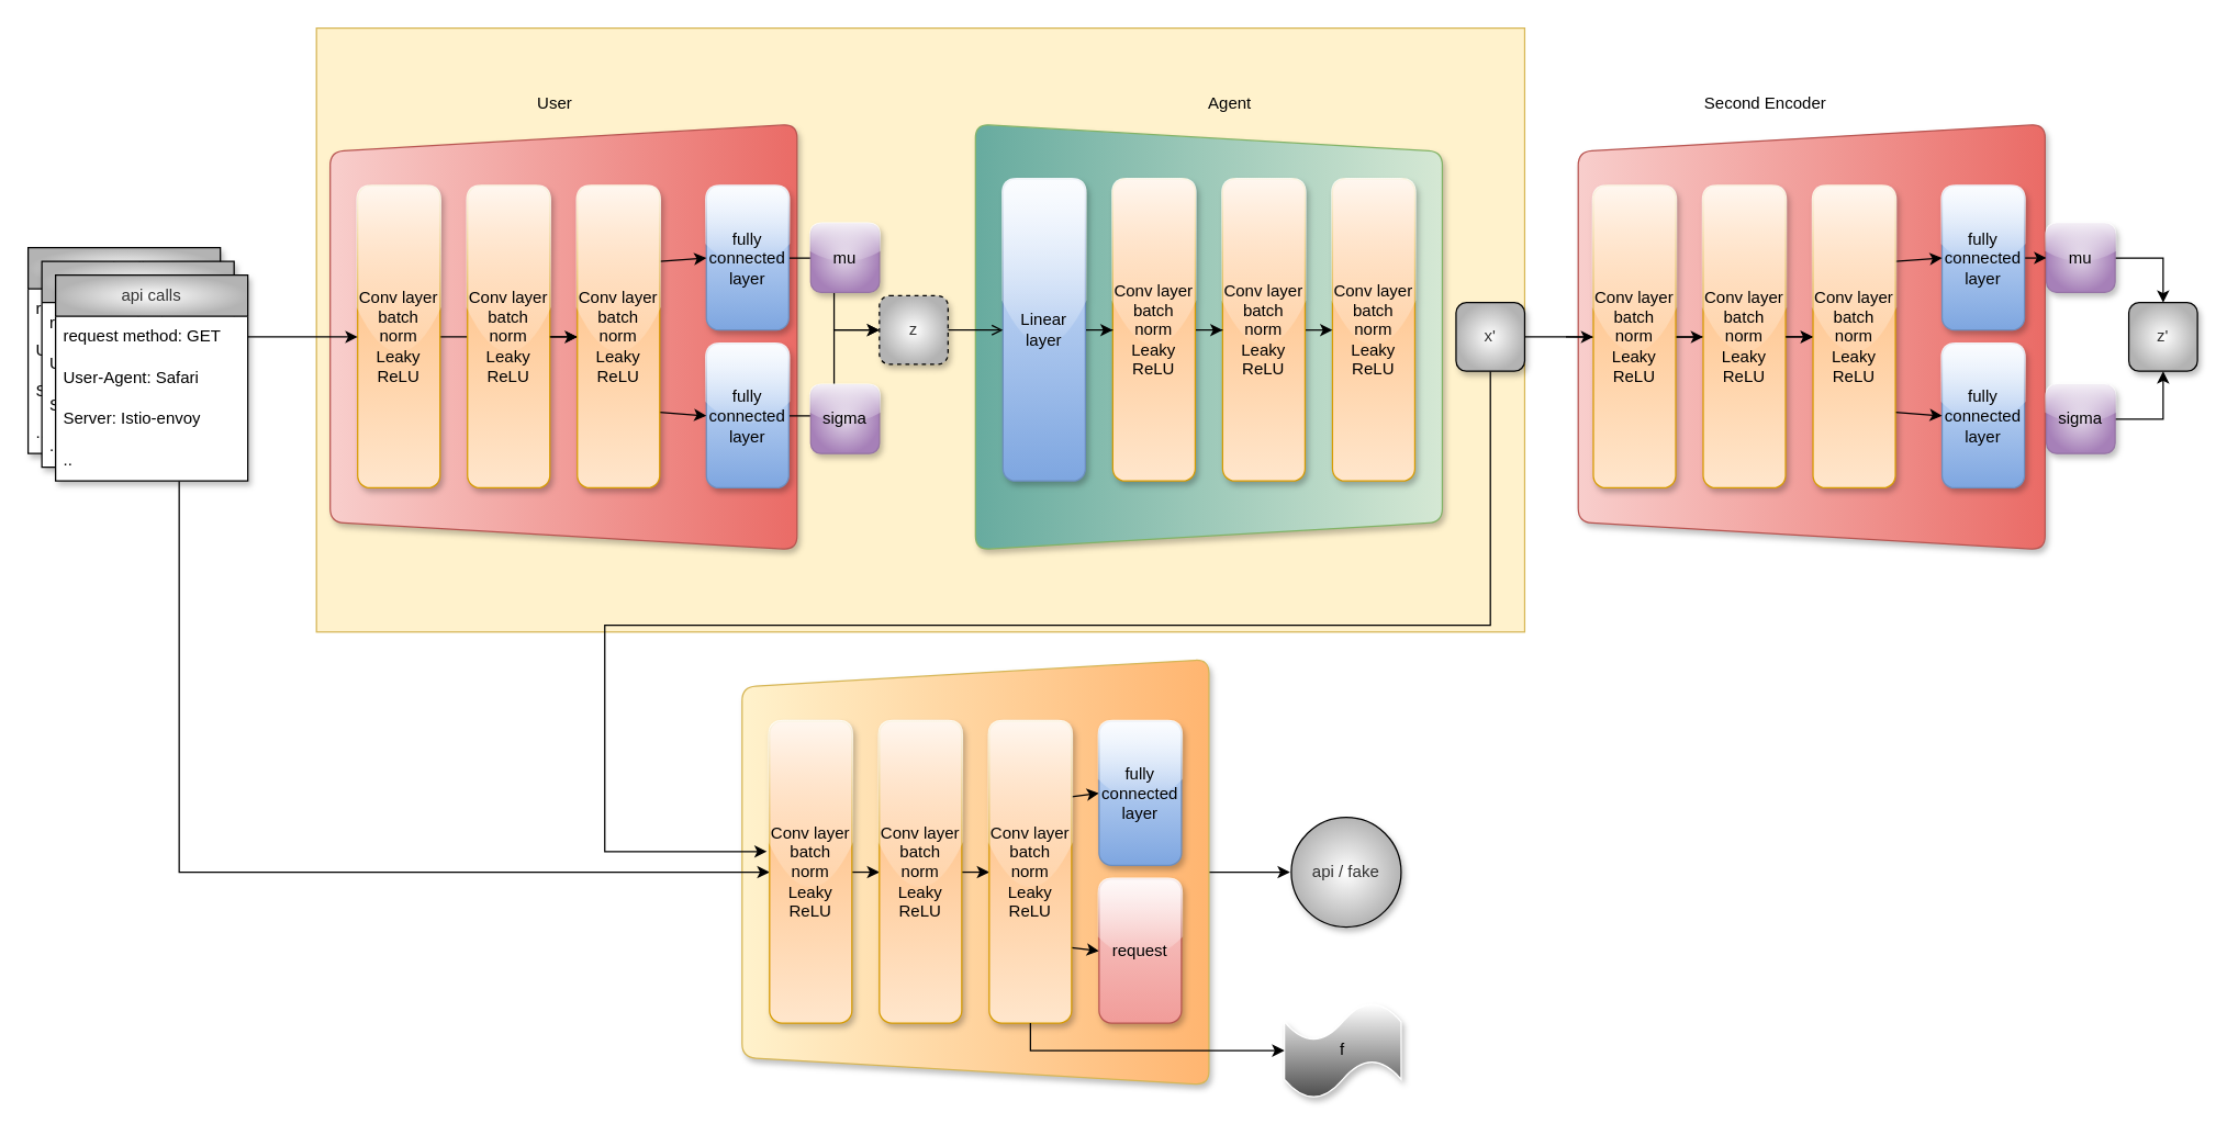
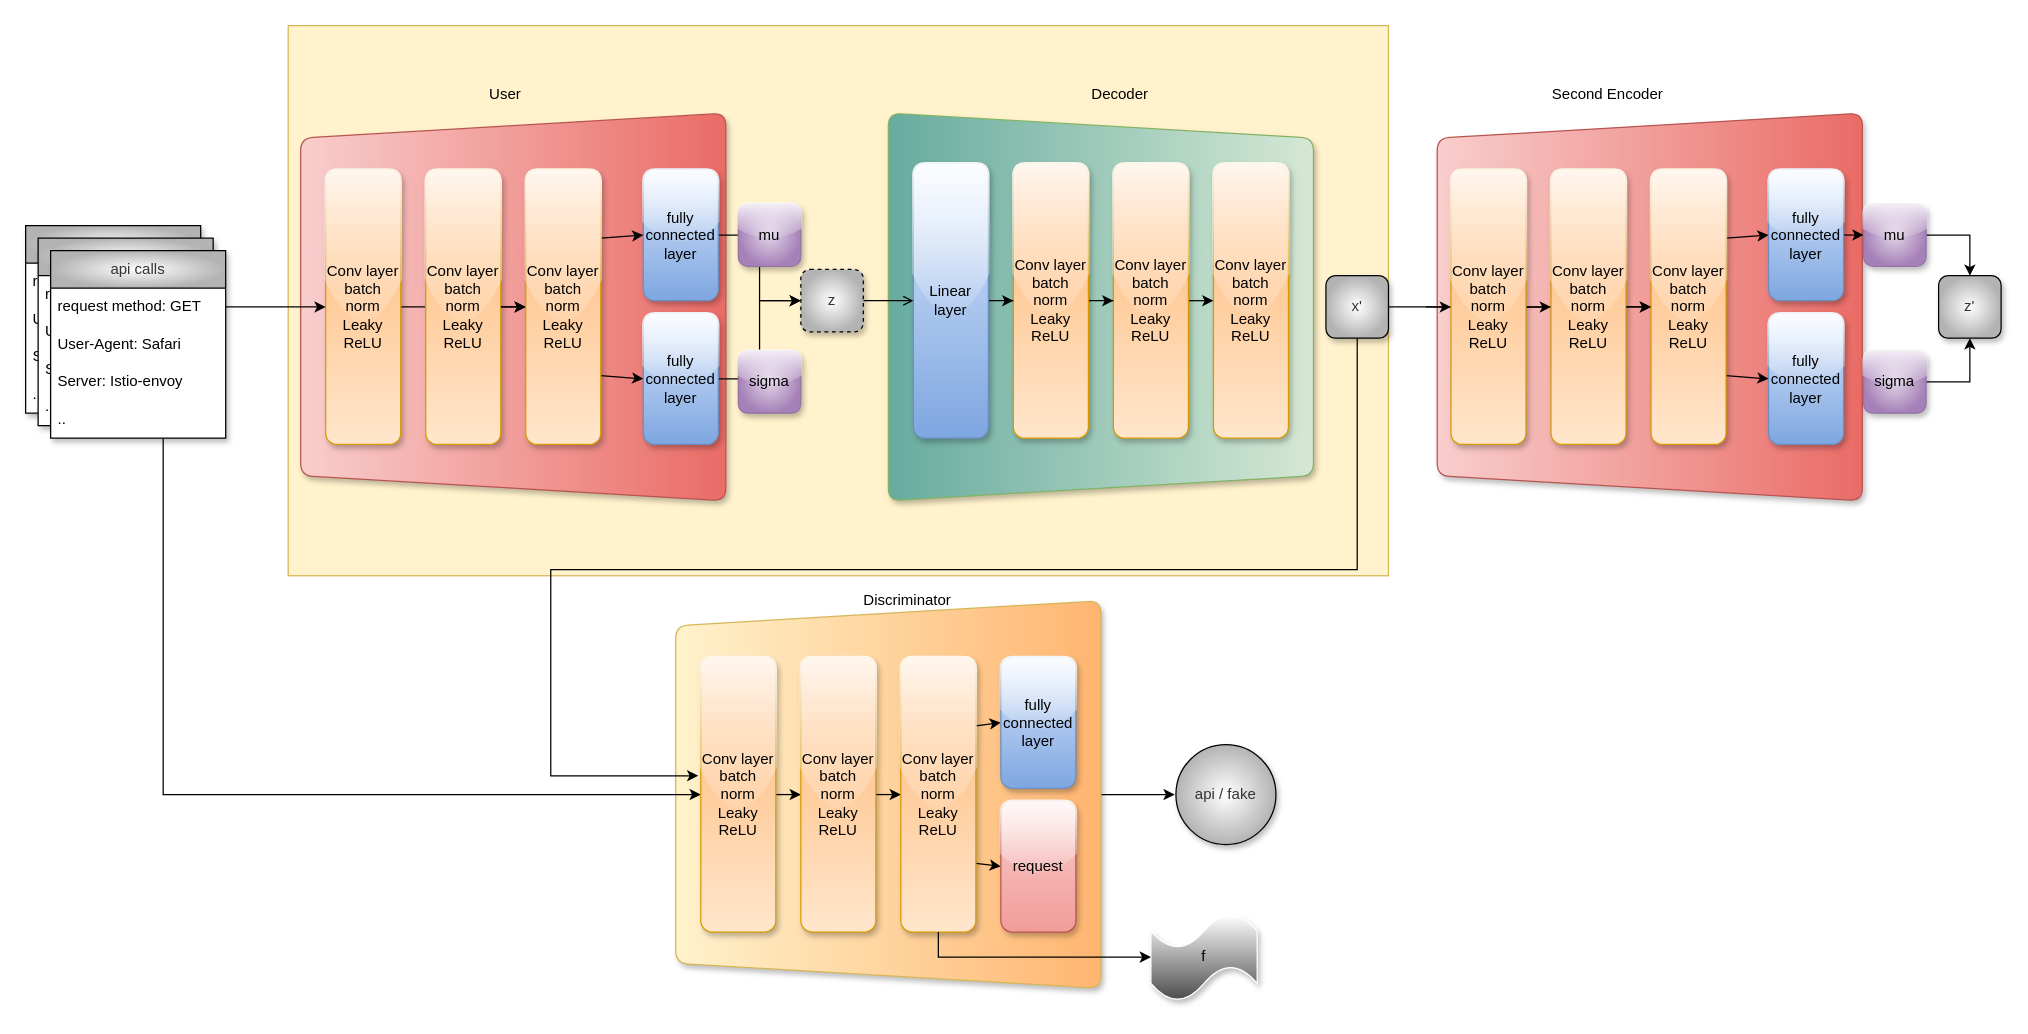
- <mxCell id="77" value="Agent" style="text;html=1;align=center;verticalAlign=middle;resizable=0;points=[];autosize=1;strokeColor=none;fillColor=none;fontSize=12;fontFamily=Helvetica;fontColor=default;" parent="1" vertex="1"><mxGeometry x="860" y="60" width="70" height="30" as="geometry" /></mxCell>
+ <mxCell id="77" value="Decoder" style="text;html=1;align=center;verticalAlign=middle;resizable=0;points=[];autosize=1;strokeColor=none;fillColor=none;fontSize=12;fontFamily=Helvetica;fontColor=default;" parent="1" vertex="1"><mxGeometry x="860" y="60" width="70" height="30" as="geometry" /></mxCell>
+ <mxCell id="79" value="Discriminator" style="text;html=1;align=center;verticalAlign=middle;resizable=0;points=[];autosize=1;strokeColor=none;fillColor=none;fontSize=12;fontFamily=Helvetica;fontColor=default;" parent="1" vertex="1"><mxGeometry x="680" y="465" width="90" height="30" as="geometry" /></mxCell>
- <mxCell id="80" value="f" style="shape=tape;whiteSpace=wrap;html=1;gradientColor=#4D4D4D;shadow=1;strokeColor=#FFFFFF;" vertex="1" parent="1"><mxGeometry x="935" y="730" width="85" height="70" as="geometry" /></mxCell>
+ <mxCell id="80" value="f" style="shape=tape;whiteSpace=wrap;html=1;gradientColor=#4D4D4D;shadow=1;strokeColor=#FFFFFF;" vertex="1" parent="1"><mxGeometry x="920" y="730" width="85" height="70" as="geometry" /></mxCell>
